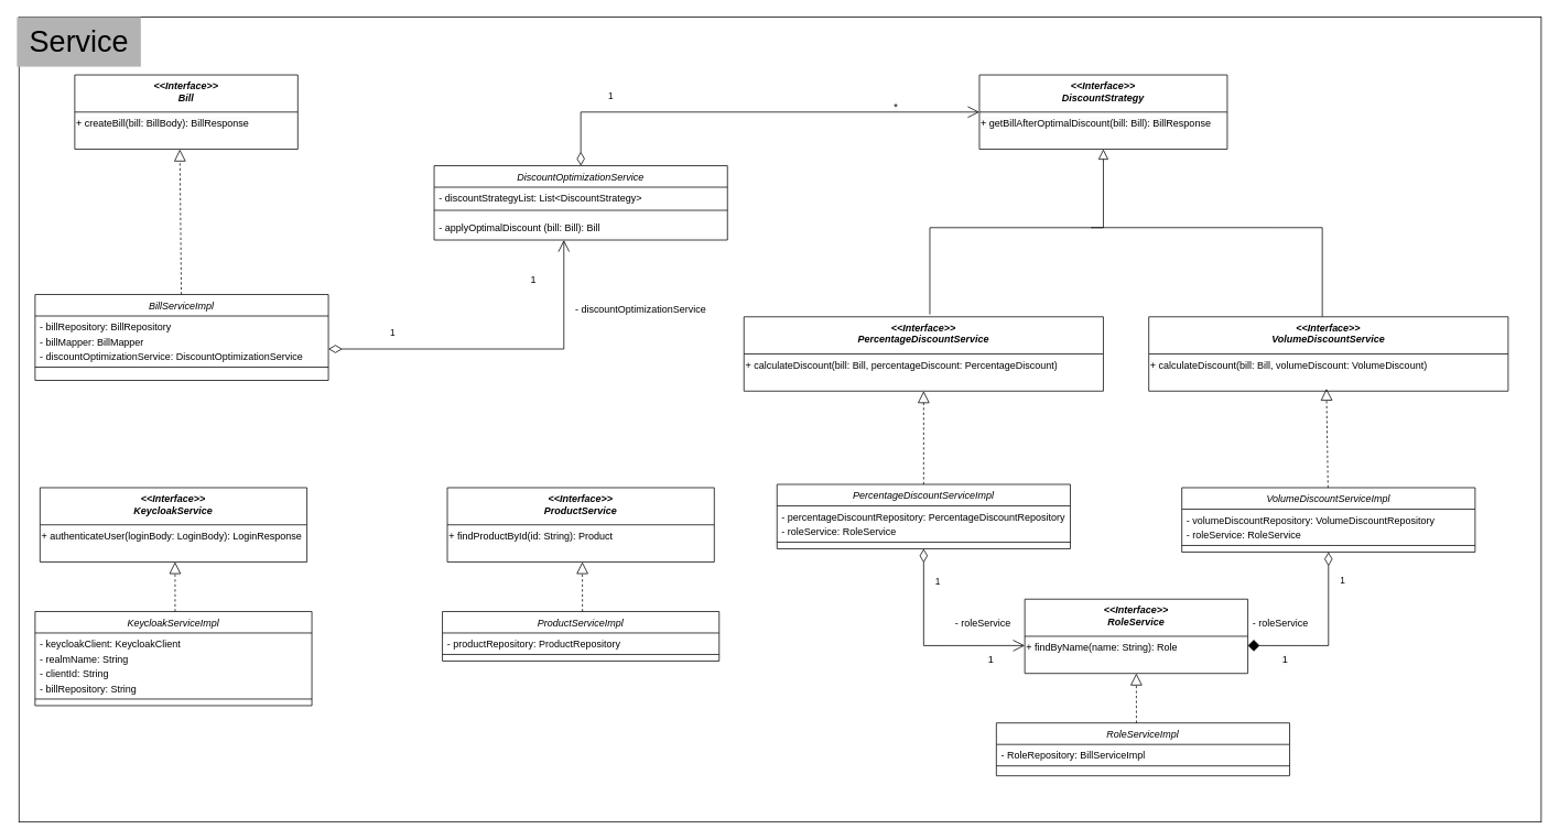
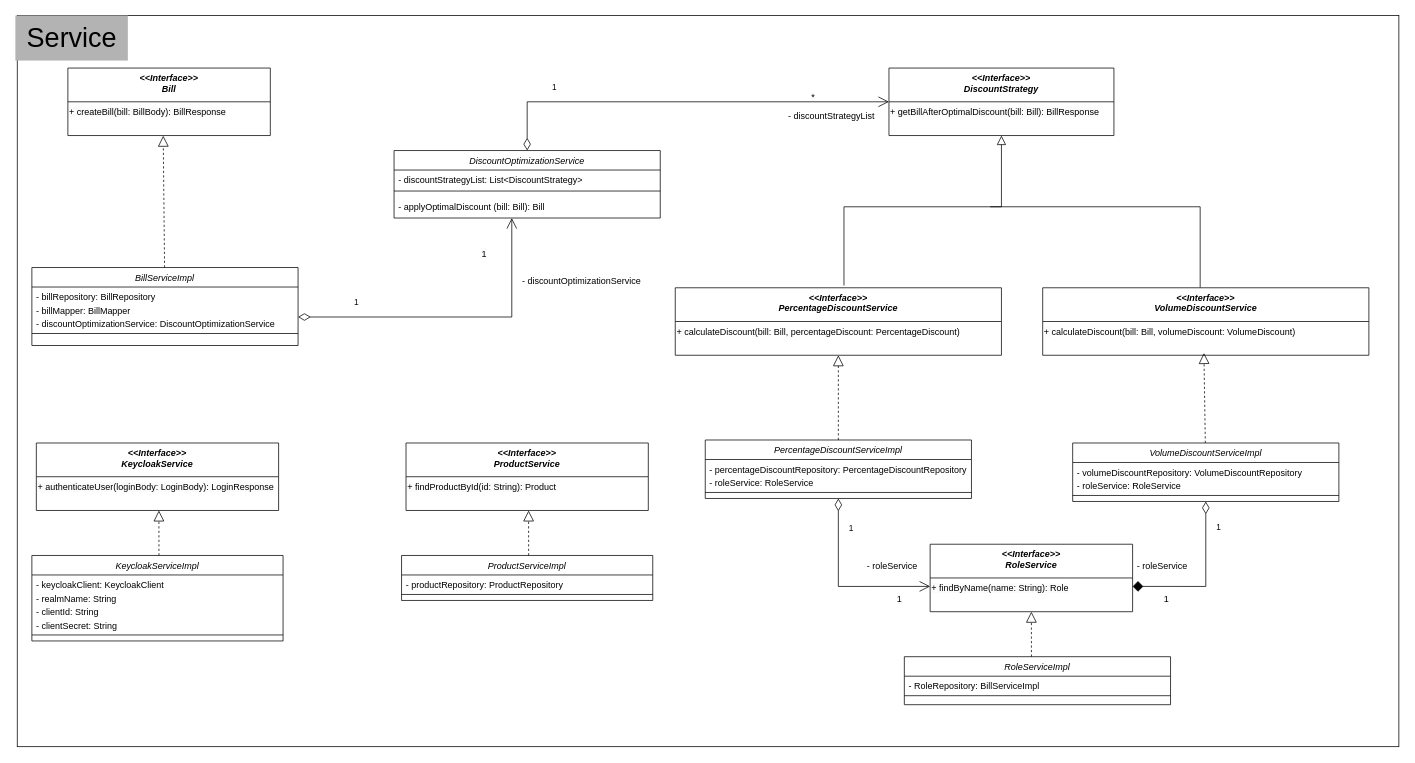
+ <mxCell id="35" value="- discountStrategyList" style="text;align=left;verticalAlign=top;spacingLeft=4;spacingRight=4;overflow=hidden;rotatable=0;points=[[0,0.5],[1,0.5]];portConstraint=eastwest;rounded=0;shadow=0;html=0;" parent="1" vertex="1"><mxGeometry x="1045" y="140" width="140" height="30" as="geometry" /></mxCell>
- <mxCell id="59" value="- billRepository: String" style="text;align=left;verticalAlign=top;spacingLeft=4;spacingRight=4;overflow=hidden;rotatable=0;points=[[0,0.5],[1,0.5]];portConstraint=eastwest;" parent="55" vertex="1"><mxGeometry y="80" width="335" height="18" as="geometry" /></mxCell>
+ <mxCell id="59" value="- clientSecret: String" style="text;align=left;verticalAlign=top;spacingLeft=4;spacingRight=4;overflow=hidden;rotatable=0;points=[[0,0.5],[1,0.5]];portConstraint=eastwest;" parent="55" vertex="1"><mxGeometry y="80" width="335" height="18" as="geometry" /></mxCell>
